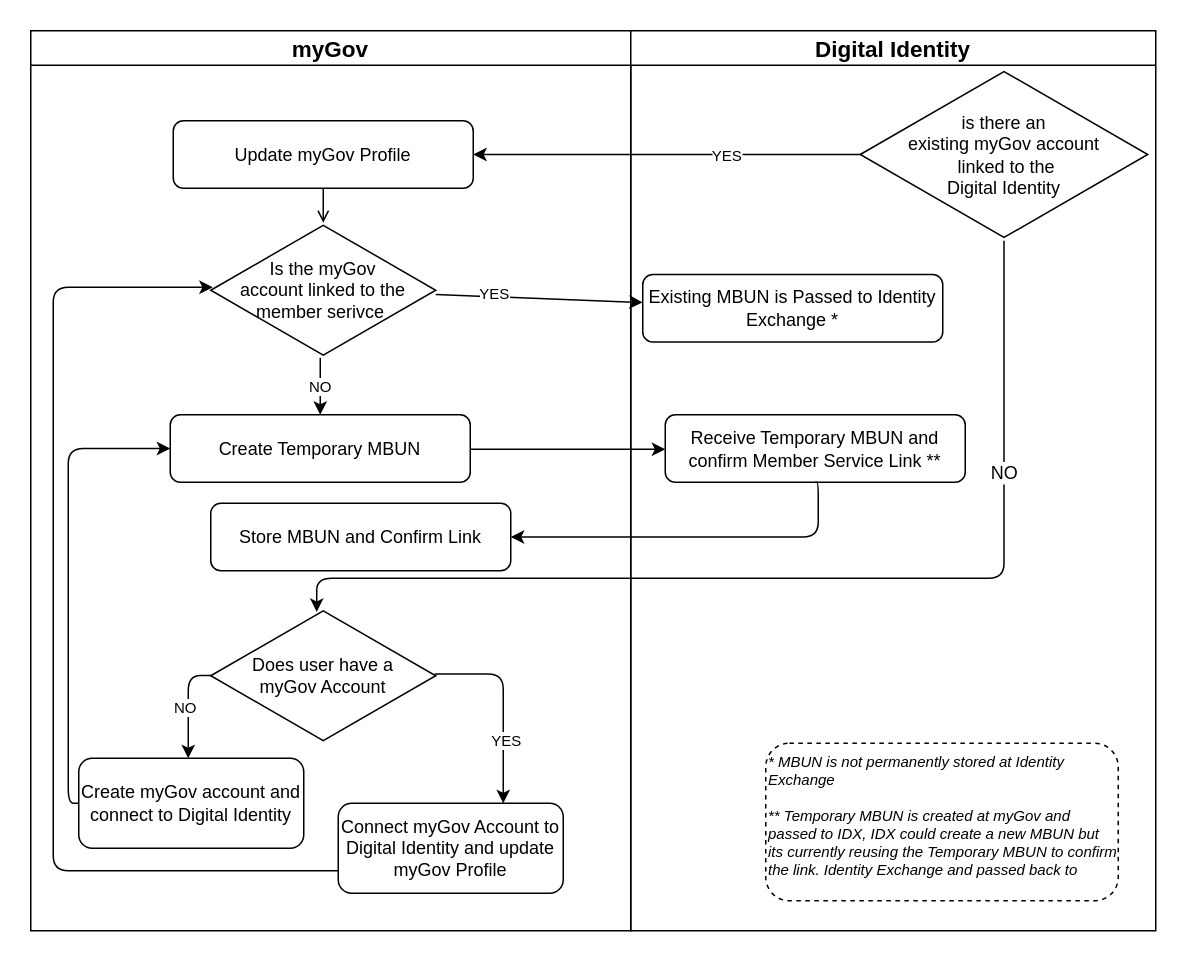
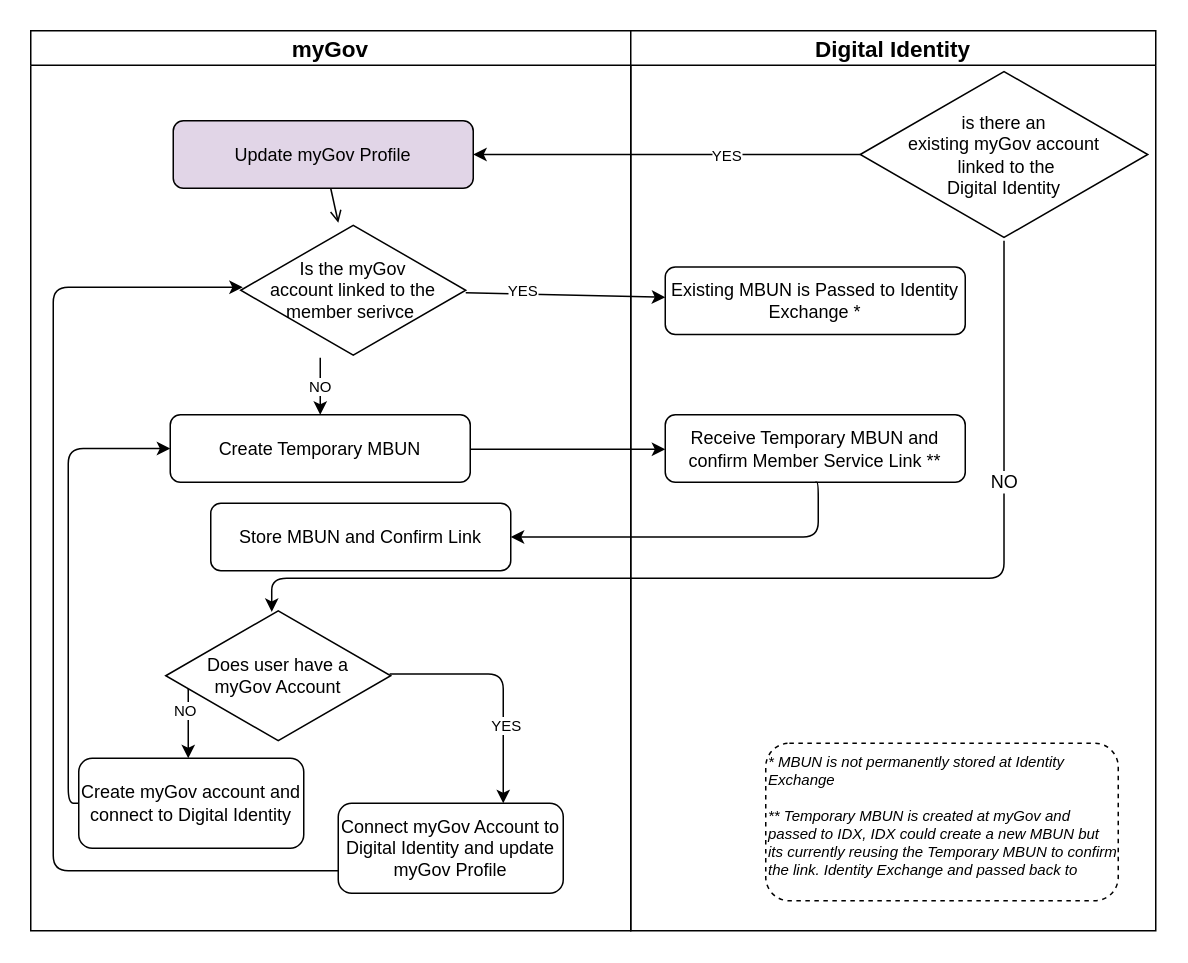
- <mxCell id="4" value="Update myGov Profile" style="rounded=1;whiteSpace=wrap;html=1;" parent="2" vertex="1"><mxGeometry x="95" y="60" width="200" height="45" as="geometry" /></mxCell>
+ <mxCell id="4" value="Update myGov Profile" style="rounded=1;whiteSpace=wrap;html=1;fillColor=#e1d5e7;" parent="2" vertex="1"><mxGeometry x="95" y="60" width="200" height="45" as="geometry" /></mxCell>
- <mxCell id="6" value="Is the myGov &lt;br style=&quot;font-size: 12px;&quot;&gt;account linked to the member serivce&amp;nbsp;" style="html=1;whiteSpace=wrap;aspect=fixed;shape=isoRectangle;fontSize=12;" parent="2" vertex="1"><mxGeometry x="120" y="128" width="150" height="90" as="geometry" /></mxCell>
+ <mxCell id="6" value="Is the myGov &lt;br style=&quot;font-size: 12px;&quot;&gt;account linked to the member serivce&amp;nbsp;" style="html=1;whiteSpace=wrap;aspect=fixed;shape=isoRectangle;fontSize=12;" parent="2" vertex="1"><mxGeometry x="140" y="128" width="150" height="90" as="geometry" /></mxCell>
- <mxCell id="20" value="Existing MBUN is Passed to Identity Exchange *" style="rounded=1;whiteSpace=wrap;html=1;" parent="18" vertex="1"><mxGeometry x="8" y="162.5" width="200" height="45" as="geometry" /></mxCell>
+ <mxCell id="20" value="Existing MBUN is Passed to Identity Exchange *" style="rounded=1;whiteSpace=wrap;html=1;" parent="18" vertex="1"><mxGeometry x="23" y="157.5" width="200" height="45" as="geometry" /></mxCell>
- <mxCell id="13" value="Does user have a &lt;br&gt;myGov Account" style="html=1;whiteSpace=wrap;aspect=fixed;shape=isoRectangle;fontSize=12;" parent="2" vertex="1"><mxGeometry x="120" y="385" width="150" height="90" as="geometry" /></mxCell>
+ <mxCell id="13" value="Does user have a &lt;br&gt;myGov Account" style="html=1;whiteSpace=wrap;aspect=fixed;shape=isoRectangle;fontSize=12;" parent="2" vertex="1"><mxGeometry x="90" y="385" width="150" height="90" as="geometry" /></mxCell>
